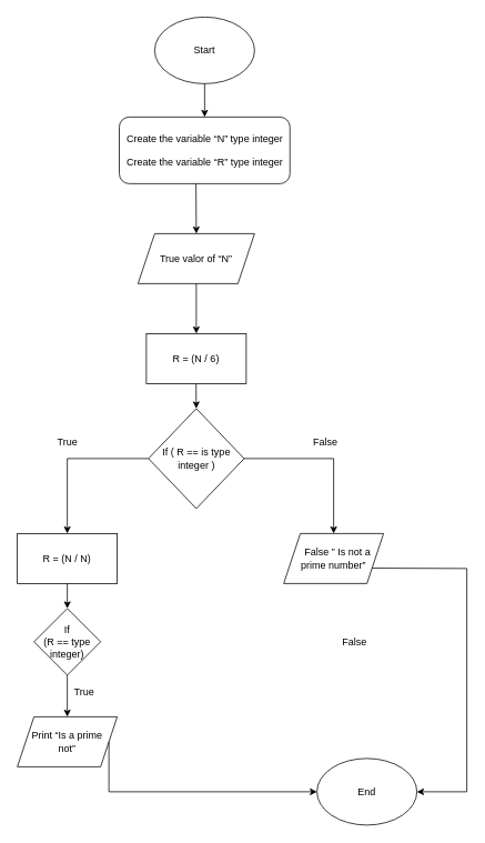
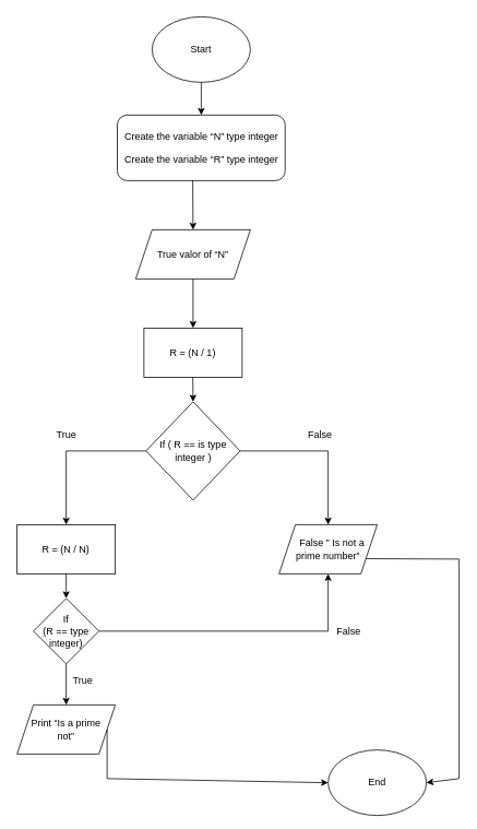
- <mxCell id="5" value="&lt;p class=&quot;MsoNormal&quot;&gt;R = (N / 6)&lt;/p&gt;" style="rounded=0;whiteSpace=wrap;html=1;" parent="1" vertex="1"><mxGeometry x="175" y="400" width="120" height="60" as="geometry" /></mxCell>
+ <mxCell id="5" value="&lt;p class=&quot;MsoNormal&quot;&gt;R = (N / 1)&lt;/p&gt;" style="rounded=0;whiteSpace=wrap;html=1;" parent="1" vertex="1"><mxGeometry x="175" y="400" width="120" height="60" as="geometry" /></mxCell>
+ <mxCell id="21" value="" style="endArrow=classic;html=1;rounded=0;exitX=1;exitY=0.5;exitDx=0;exitDy=0;entryX=0.5;entryY=1;entryDx=0;entryDy=0;" parent="1" source="16" target="18" edge="1"><mxGeometry width="50" height="50" relative="1" as="geometry"><mxPoint x="170" y="760" as="sourcePoint" /><mxPoint x="220" y="710" as="targetPoint" /><Array as="points"><mxPoint x="400" y="770" /></Array></mxGeometry></mxCell>
- <mxCell id="24" value="End" style="ellipse;whiteSpace=wrap;html=1;" parent="1" vertex="1"><mxGeometry x="380" y="910" width="120" height="80" as="geometry" /></mxCell>
+ <mxCell id="24" value="End" style="ellipse;whiteSpace=wrap;html=1;" parent="1" vertex="1"><mxGeometry x="400" y="915" width="120" height="80" as="geometry" /></mxCell>
